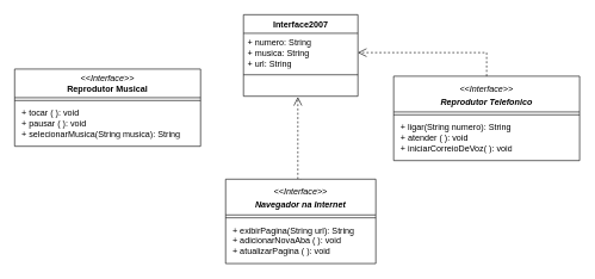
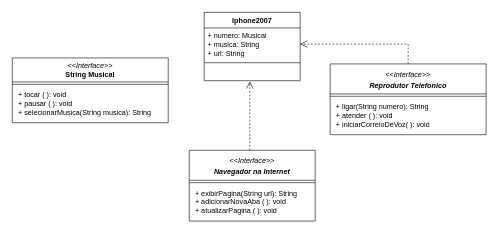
- <mxCell id="4" value="Interface2007" style="swimlane;fontStyle=1;align=center;verticalAlign=top;childLayout=stackLayout;horizontal=1;startSize=26;horizontalStack=0;resizeParent=1;resizeParentMax=0;resizeLast=0;collapsible=1;marginBottom=0;whiteSpace=wrap;html=1;" vertex="1" parent="1"><mxGeometry x="340" y="20" width="160" height="114" as="geometry" /></mxCell>
+ <mxCell id="4" value="Iphone2007" style="swimlane;fontStyle=1;align=center;verticalAlign=top;childLayout=stackLayout;horizontal=1;startSize=26;horizontalStack=0;resizeParent=1;resizeParentMax=0;resizeLast=0;collapsible=1;marginBottom=0;whiteSpace=wrap;html=1;" vertex="1" parent="1"><mxGeometry x="340" y="20" width="160" height="114" as="geometry" /></mxCell>
- <mxCell id="5" value="+ numero: String&lt;div&gt;+ musica: String&lt;/div&gt;&lt;div&gt;+ url: String&lt;/div&gt;" style="text;strokeColor=none;fillColor=none;align=left;verticalAlign=top;spacingLeft=4;spacingRight=4;overflow=hidden;rotatable=0;points=[[0,0.5],[1,0.5]];portConstraint=eastwest;whiteSpace=wrap;html=1;" vertex="1" parent="4"><mxGeometry y="26" width="160" height="54" as="geometry" /></mxCell>
+ <mxCell id="5" value="+ numero: Musical&lt;div&gt;+ musica: String&lt;/div&gt;&lt;div&gt;+ url: String&lt;/div&gt;" style="text;strokeColor=none;fillColor=none;align=left;verticalAlign=top;spacingLeft=4;spacingRight=4;overflow=hidden;rotatable=0;points=[[0,0.5],[1,0.5]];portConstraint=eastwest;whiteSpace=wrap;html=1;" vertex="1" parent="4"><mxGeometry y="26" width="160" height="54" as="geometry" /></mxCell>
- <mxCell id="8" value="&lt;div&gt;&lt;i style=&quot;font-weight: 400; text-wrap-mode: nowrap;&quot;&gt;&amp;lt;&amp;lt;Interface&amp;gt;&amp;gt;&lt;/i&gt;&lt;br style=&quot;font-weight: 400; text-wrap-mode: nowrap;&quot;&gt;&lt;b style=&quot;text-wrap-mode: nowrap;&quot;&gt;Reprodutor Musical&lt;/b&gt;&lt;/div&gt;&lt;div&gt;&lt;b style=&quot;text-wrap-mode: nowrap;&quot;&gt;&lt;br&gt;&lt;/b&gt;&lt;/div&gt;" style="swimlane;fontStyle=1;align=center;verticalAlign=top;childLayout=stackLayout;horizontal=1;startSize=40;horizontalStack=0;resizeParent=1;resizeParentMax=0;resizeLast=0;collapsible=1;marginBottom=0;whiteSpace=wrap;html=1;" vertex="1" parent="1"><mxGeometry x="20" y="96" width="260" height="108" as="geometry" /></mxCell>
+ <mxCell id="8" value="&lt;div&gt;&lt;i style=&quot;font-weight: 400; text-wrap-mode: nowrap;&quot;&gt;&amp;lt;&amp;lt;Interface&amp;gt;&amp;gt;&lt;/i&gt;&lt;br style=&quot;font-weight: 400; text-wrap-mode: nowrap;&quot;&gt;&lt;b style=&quot;text-wrap-mode: nowrap;&quot;&gt;String Musical&lt;/b&gt;&lt;/div&gt;&lt;div&gt;&lt;b style=&quot;text-wrap-mode: nowrap;&quot;&gt;&lt;br&gt;&lt;/b&gt;&lt;/div&gt;" style="swimlane;fontStyle=1;align=center;verticalAlign=top;childLayout=stackLayout;horizontal=1;startSize=40;horizontalStack=0;resizeParent=1;resizeParentMax=0;resizeLast=0;collapsible=1;marginBottom=0;whiteSpace=wrap;html=1;" vertex="1" parent="1"><mxGeometry x="20" y="96" width="260" height="108" as="geometry" /></mxCell>
